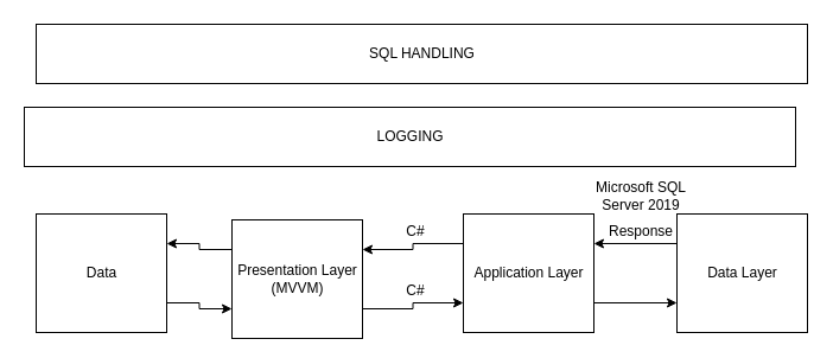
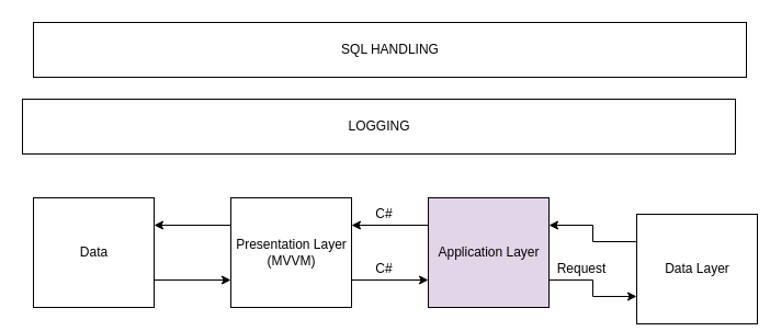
- <mxCell id="18" value="Microsoft SQL Server 2019" style="text;html=1;strokeColor=none;fillColor=none;align=center;verticalAlign=middle;whiteSpace=wrap;rounded=0;" vertex="1" parent="1"><mxGeometry x="500" y="150" width="80" height="30" as="geometry" /></mxCell>
- <mxCell id="17" value="Response" style="text;html=1;strokeColor=none;fillColor=none;align=center;verticalAlign=middle;whiteSpace=wrap;rounded=0;" vertex="1" parent="1"><mxGeometry x="510" y="180" width="60" height="30" as="geometry" /></mxCell>
- <mxCell id="11" value="Application Layer" style="html=1;" vertex="1" parent="1"><mxGeometry x="390" y="180" width="110" height="100" as="geometry" /></mxCell>
+ <mxCell id="11" value="Application Layer" style="html=1;fillColor=#e1d5e7;" vertex="1" parent="1"><mxGeometry x="390" y="180" width="110" height="100" as="geometry" /></mxCell>
- <mxCell id="13" value="Data Layer" style="html=1;" vertex="1" parent="1"><mxGeometry x="570" y="180" width="110" height="100" as="geometry" /></mxCell>
+ <mxCell id="13" value="Data Layer" style="html=1;" vertex="1" parent="1"><mxGeometry x="580" y="195" width="110" height="100" as="geometry" /></mxCell>
- <mxCell id="8" value="&lt;div&gt;Presentation Layer&lt;/div&gt;&lt;div&gt; (MVVM)&lt;/div&gt;" style="html=1;" vertex="1" parent="1"><mxGeometry x="195" y="185" width="110" height="100" as="geometry" /></mxCell>
+ <mxCell id="8" value="&lt;div&gt;Presentation Layer&lt;/div&gt;&lt;div&gt; (MVVM)&lt;/div&gt;" style="html=1;" vertex="1" parent="1"><mxGeometry x="210" y="180" width="110" height="100" as="geometry" /></mxCell>
+ <mxCell id="16" value="Request" style="text;html=1;strokeColor=none;fillColor=none;align=center;verticalAlign=middle;whiteSpace=wrap;rounded=0;" vertex="1" parent="1"><mxGeometry x="500" y="230" width="60" height="30" as="geometry" /></mxCell>
